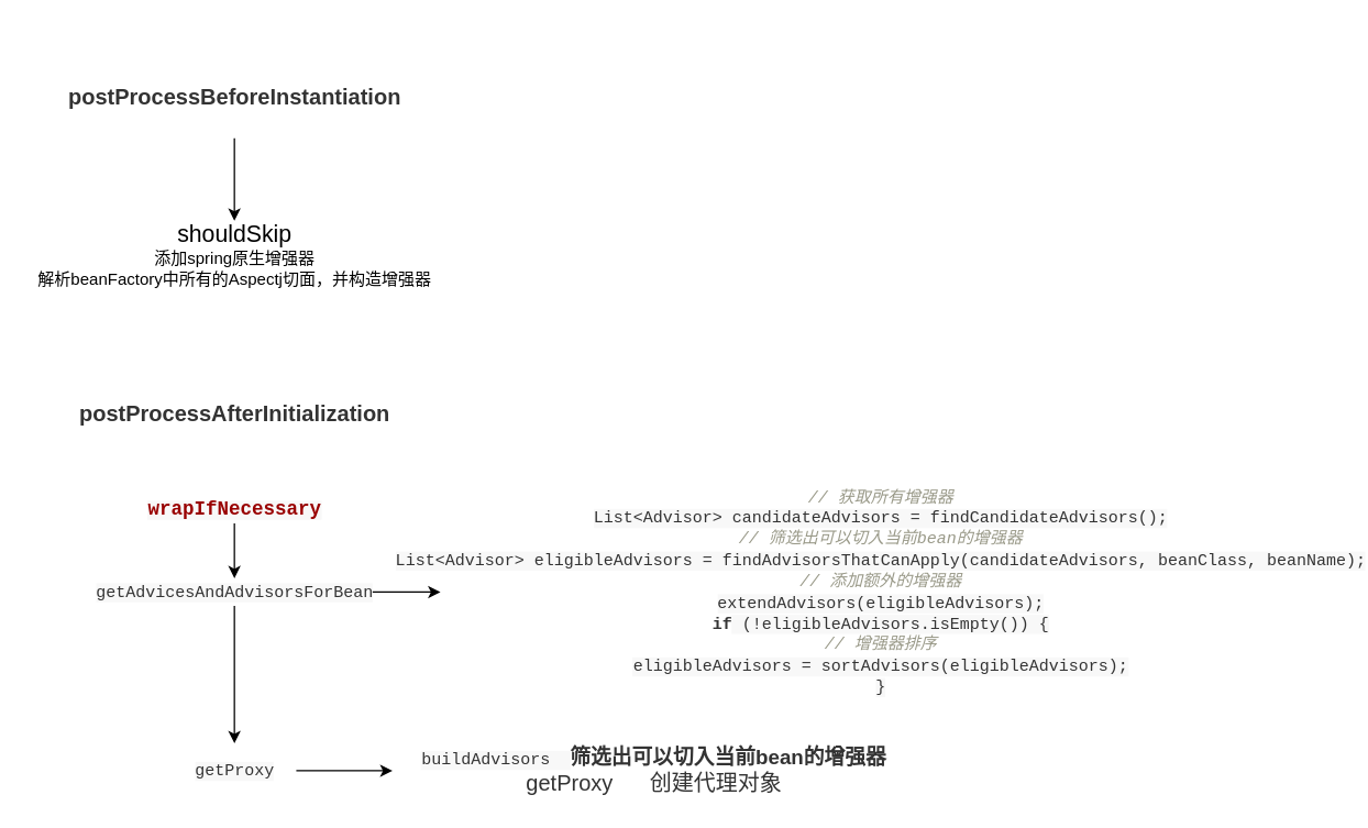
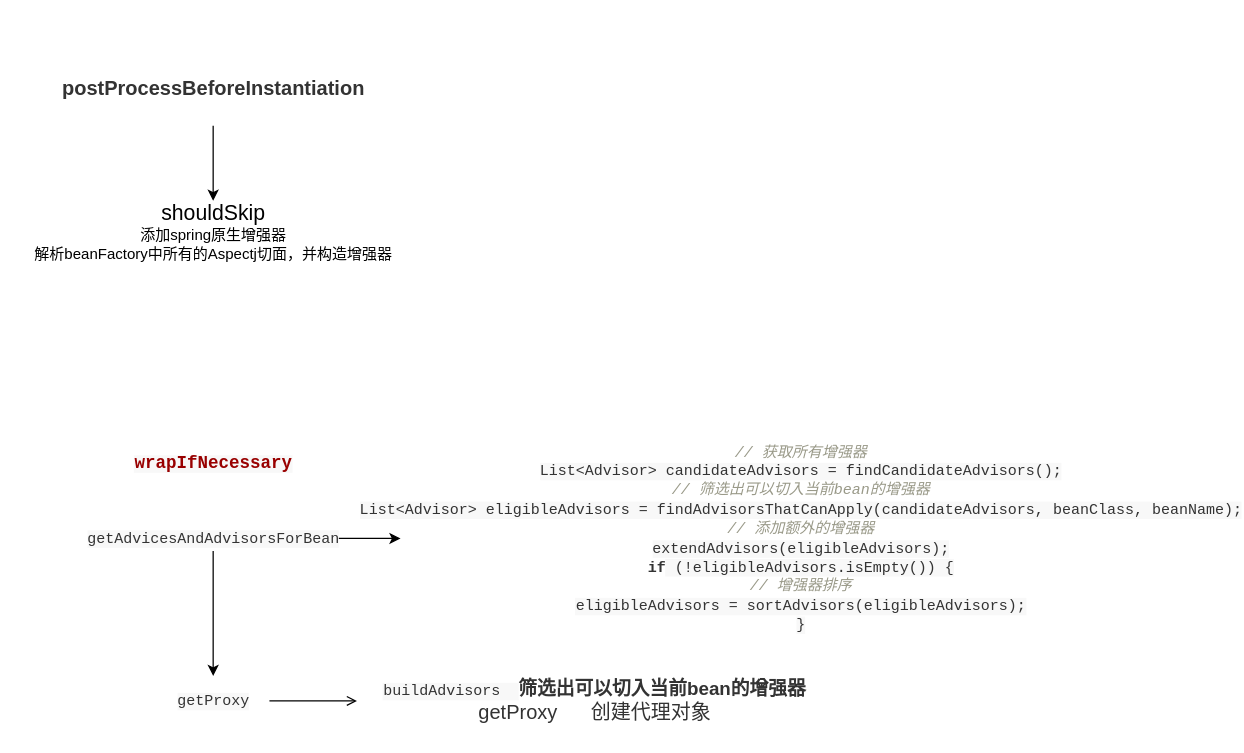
- <mxCell id="5" value="&lt;h4 style=&quot;line-height: 1.5 ; margin-top: 35px ; margin-bottom: 10px ; padding-bottom: 5px ; font-size: 16px ; color: rgb(51 , 51 , 51) ; font-family: , , &amp;#34;segoe ui&amp;#34; , &amp;#34;roboto&amp;#34; , &amp;#34;ubuntu&amp;#34; , &amp;#34;cantarell&amp;#34; , &amp;#34;noto sans&amp;#34; , sans-serif , &amp;#34;blinkmacsystemfont&amp;#34; , &amp;#34;helvetica neue&amp;#34; , &amp;#34;pingfang sc&amp;#34; , &amp;#34;hiragino sans gb&amp;#34; , &amp;#34;microsoft yahei&amp;#34; , &amp;#34;arial&amp;#34; ; background-color: rgb(255 , 255 , 255)&quot;&gt;postProcessAfterInitialization&lt;/h4&gt;" style="text;html=1;align=center;verticalAlign=middle;resizable=0;points=[];autosize=1;" vertex="1" parent="1"><mxGeometry x="50" y="250" width="240" height="80" as="geometry" /></mxCell>
- <mxCell id="6" value="" style="edgeStyle=orthogonalEdgeStyle;rounded=0;orthogonalLoop=1;jettySize=auto;html=1;" edge="1" parent="1" source="7" target="10"><mxGeometry relative="1" as="geometry" /></mxCell>
- <mxCell id="12" style="edgeStyle=orthogonalEdgeStyle;rounded=0;orthogonalLoop=1;jettySize=auto;html=1;" edge="1" parent="1" source="13" target="14"><mxGeometry relative="1" as="geometry" /></mxCell>
+ <mxCell id="12" style="edgeStyle=orthogonalEdgeStyle;rounded=0;orthogonalLoop=1;jettySize=auto;html=1;endArrow=open;" edge="1" parent="1" source="13" target="14"><mxGeometry relative="1" as="geometry" /></mxCell>
